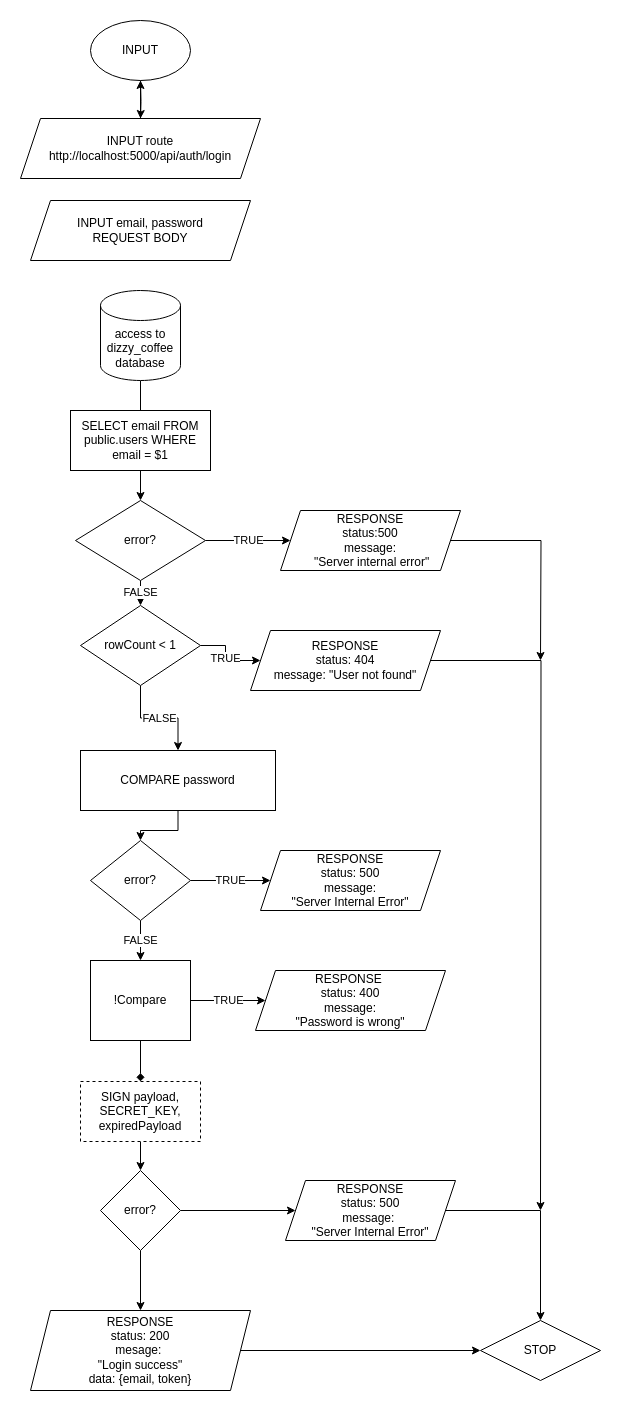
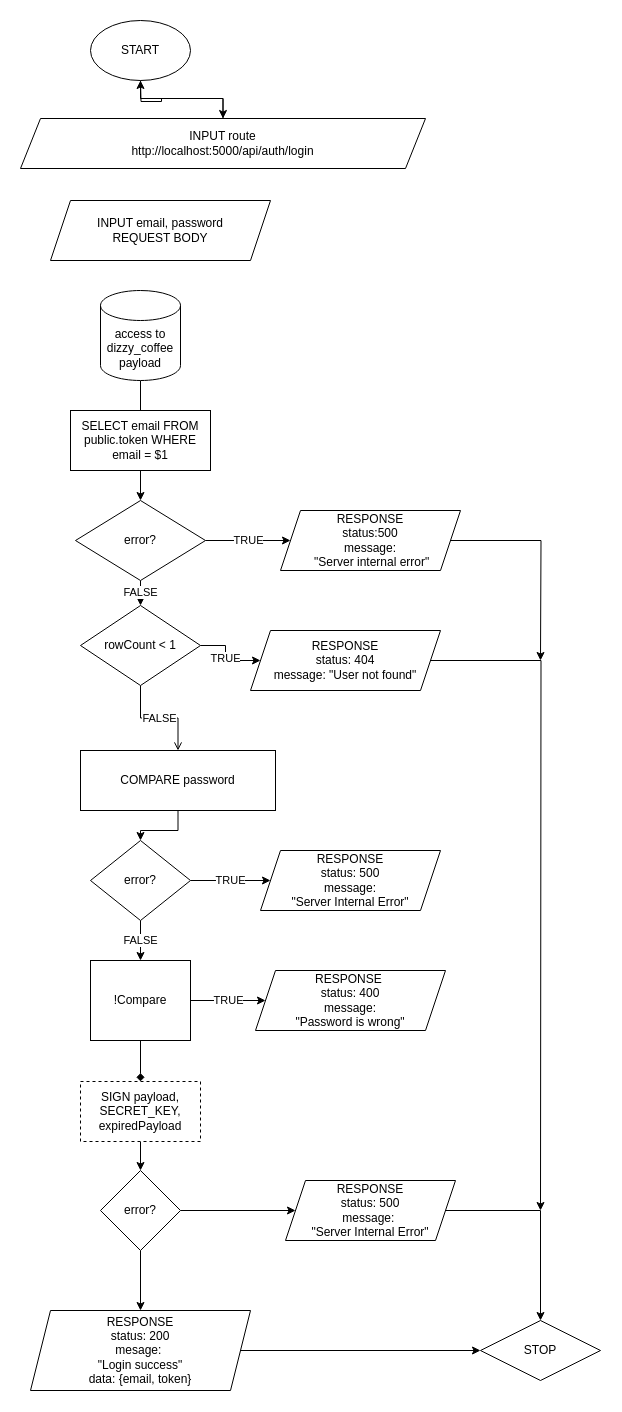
- <mxCell id="2" value="INPUT" style="ellipse;whiteSpace=wrap;html=1;" parent="1" vertex="1"><mxGeometry x="90" y="20" width="100" height="60" as="geometry" /></mxCell>
+ <mxCell id="2" value="START" style="ellipse;whiteSpace=wrap;html=1;" parent="1" vertex="1"><mxGeometry x="90" y="20" width="100" height="60" as="geometry" /></mxCell>
- <mxCell id="5" value="INPUT route&lt;br&gt;http://localhost:5000/api/auth/login" style="shape=parallelogram;perimeter=parallelogramPerimeter;whiteSpace=wrap;html=1;fixedSize=1;" parent="1" vertex="1"><mxGeometry x="20" y="118" width="240" height="60" as="geometry" /></mxCell>
+ <mxCell id="5" value="INPUT route&lt;br&gt;http://localhost:5000/api/auth/login" style="shape=parallelogram;perimeter=parallelogramPerimeter;whiteSpace=wrap;html=1;fixedSize=1;" parent="1" vertex="1"><mxGeometry x="20" y="118" width="405" height="50" as="geometry" /></mxCell>
- <mxCell id="6" value="INPUT email, password&lt;br&gt;REQUEST BODY" style="shape=parallelogram;perimeter=parallelogramPerimeter;whiteSpace=wrap;html=1;fixedSize=1;" parent="1" vertex="1"><mxGeometry x="30" y="200" width="220" height="60" as="geometry" /></mxCell>
+ <mxCell id="6" value="INPUT email, password&lt;br&gt;REQUEST BODY" style="shape=parallelogram;perimeter=parallelogramPerimeter;whiteSpace=wrap;html=1;fixedSize=1;" parent="1" vertex="1"><mxGeometry x="50" y="200" width="220" height="60" as="geometry" /></mxCell>
- <mxCell id="8" value="access to dizzy_coffee&lt;br&gt;database" style="shape=cylinder3;whiteSpace=wrap;html=1;boundedLbl=1;backgroundOutline=1;size=15;" parent="1" vertex="1"><mxGeometry x="100" y="290" width="80" height="90" as="geometry" /></mxCell>
+ <mxCell id="8" value="access to dizzy_coffee&lt;br&gt;payload" style="shape=cylinder3;whiteSpace=wrap;html=1;boundedLbl=1;backgroundOutline=1;size=15;" parent="1" vertex="1"><mxGeometry x="100" y="290" width="80" height="90" as="geometry" /></mxCell>
- <mxCell id="10" value="SELECT email FROM public.users WHERE email = $1" style="whiteSpace=wrap;html=1;" parent="1" vertex="1"><mxGeometry x="70" y="410" width="140" height="60" as="geometry" /></mxCell>
+ <mxCell id="10" value="SELECT email FROM public.token WHERE email = $1" style="whiteSpace=wrap;html=1;" parent="1" vertex="1"><mxGeometry x="70" y="410" width="140" height="60" as="geometry" /></mxCell>
- <mxCell id="17" value="FALSE" style="edgeStyle=orthogonalEdgeStyle;rounded=0;orthogonalLoop=1;jettySize=auto;html=1;" edge="1" parent="1" source="18" target="22"><mxGeometry relative="1" as="geometry" /></mxCell>
+ <mxCell id="17" value="FALSE" style="edgeStyle=orthogonalEdgeStyle;rounded=0;orthogonalLoop=1;jettySize=auto;html=1;endArrow=open;" edge="1" parent="1" source="18" target="22"><mxGeometry relative="1" as="geometry" /></mxCell>
